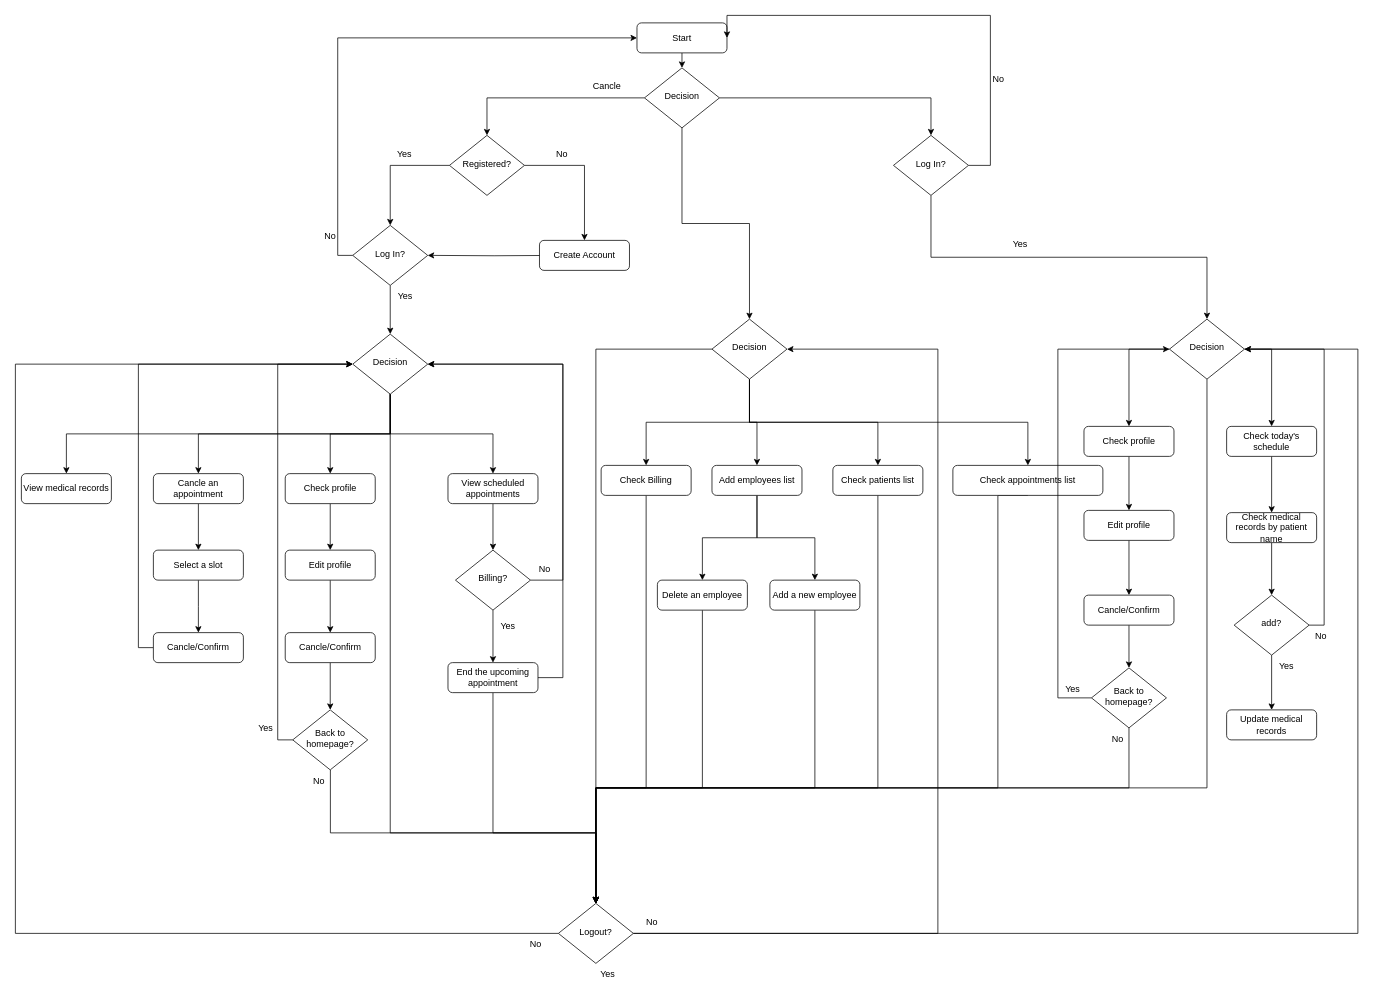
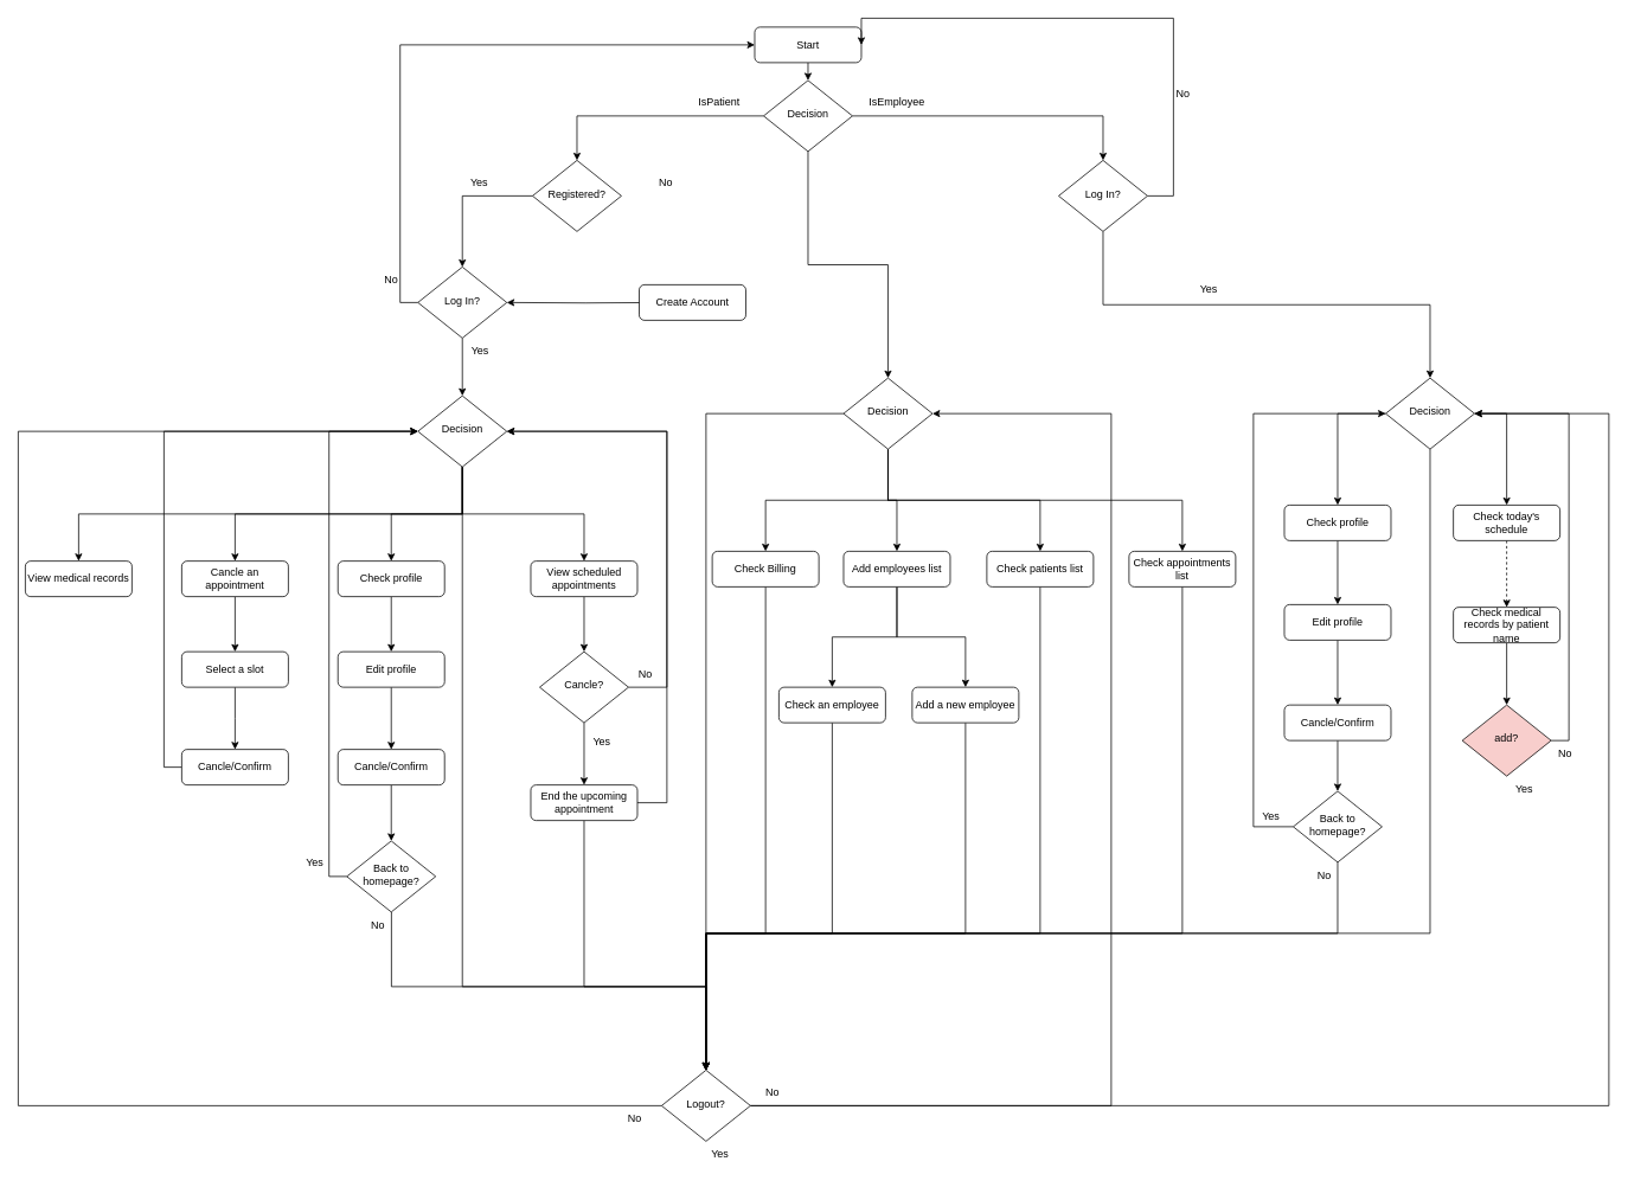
- <mxCell id="12" value="Cancle" style="text;html=1;strokeColor=none;fillColor=none;align=center;verticalAlign=middle;whiteSpace=wrap;rounded=0;" parent="1" vertex="1"><mxGeometry x="778.8" y="100" width="60" height="30" as="geometry" /></mxCell>
+ <mxCell id="12" value="IsPatient" style="text;html=1;strokeColor=none;fillColor=none;align=center;verticalAlign=middle;whiteSpace=wrap;rounded=0;" parent="1" vertex="1"><mxGeometry x="778.8" y="100" width="60" height="30" as="geometry" /></mxCell>
+ <mxCell id="13" value="IsEmployee" style="text;html=1;strokeColor=none;fillColor=none;align=center;verticalAlign=middle;whiteSpace=wrap;rounded=0;" parent="1" vertex="1"><mxGeometry x="978.8" y="100" width="60" height="30" as="geometry" /></mxCell>
- <mxCell id="14" style="edgeStyle=orthogonalEdgeStyle;rounded=0;orthogonalLoop=1;jettySize=auto;html=1;exitX=1;exitY=0.5;exitDx=0;exitDy=0;entryX=0.5;entryY=0;entryDx=0;entryDy=0;" parent="1" source="16" target="9" edge="1"><mxGeometry relative="1" as="geometry" /></mxCell>
- <mxCell id="99" value="Check appointments list" style="rounded=1;whiteSpace=wrap;html=1;fontSize=12;glass=0;strokeWidth=1;shadow=0;" parent="1" vertex="1"><mxGeometry x="1270" y="620" width="200" height="40" as="geometry" /></mxCell>
+ <mxCell id="99" value="Check appointments list" style="rounded=1;whiteSpace=wrap;html=1;fontSize=12;glass=0;strokeWidth=1;shadow=0;" parent="1" vertex="1"><mxGeometry x="1270" y="620" width="120" height="40" as="geometry" /></mxCell>
- <mxCell id="47" style="edgeStyle=orthogonalEdgeStyle;rounded=0;orthogonalLoop=1;jettySize=auto;html=1;exitX=0.5;exitY=1;exitDx=0;exitDy=0;entryX=0.5;entryY=0;entryDx=0;entryDy=0;" parent="1" source="48" target="46" edge="1"><mxGeometry relative="1" as="geometry" /></mxCell>
+ <mxCell id="47" style="edgeStyle=orthogonalEdgeStyle;rounded=0;orthogonalLoop=1;jettySize=auto;html=1;exitX=0.5;exitY=1;exitDx=0;exitDy=0;entryX=0.5;entryY=0;entryDx=0;entryDy=0;dashed=1;" parent="1" source="48" target="46" edge="1"><mxGeometry relative="1" as="geometry" /></mxCell>
- <mxCell id="34" value="Billing?" style="rhombus;whiteSpace=wrap;html=1;shadow=0;fontFamily=Helvetica;fontSize=12;align=center;strokeWidth=1;spacing=6;spacingTop=-4;" parent="1" vertex="1"><mxGeometry x="606.8" y="733" width="100" height="80" as="geometry" /></mxCell>
+ <mxCell id="34" value="Cancle?" style="rhombus;whiteSpace=wrap;html=1;shadow=0;fontFamily=Helvetica;fontSize=12;align=center;strokeWidth=1;spacing=6;spacingTop=-4;" parent="1" vertex="1"><mxGeometry x="606.8" y="733" width="100" height="80" as="geometry" /></mxCell>
- <mxCell id="95" value="Delete an employee" style="rounded=1;whiteSpace=wrap;html=1;fontSize=12;glass=0;strokeWidth=1;shadow=0;" parent="1" vertex="1"><mxGeometry x="876" y="773" width="120" height="40" as="geometry" /></mxCell>
+ <mxCell id="95" value="Check an employee" style="rounded=1;whiteSpace=wrap;html=1;fontSize=12;glass=0;strokeWidth=1;shadow=0;" parent="1" vertex="1"><mxGeometry x="876" y="773" width="120" height="40" as="geometry" /></mxCell>
- <mxCell id="51" value="add?" style="rhombus;whiteSpace=wrap;html=1;shadow=0;fontFamily=Helvetica;fontSize=12;align=center;strokeWidth=1;spacing=6;spacingTop=-4;" parent="1" vertex="1"><mxGeometry x="1645" y="793" width="100" height="80" as="geometry" /></mxCell>
+ <mxCell id="51" value="add?" style="rhombus;whiteSpace=wrap;html=1;shadow=0;fontFamily=Helvetica;fontSize=12;align=center;strokeWidth=1;spacing=6;spacingTop=-4;fillColor=#f8cecc;" parent="1" vertex="1"><mxGeometry x="1645" y="793" width="100" height="80" as="geometry" /></mxCell>
- <mxCell id="49" style="edgeStyle=orthogonalEdgeStyle;rounded=0;orthogonalLoop=1;jettySize=auto;html=1;exitX=0.5;exitY=1;exitDx=0;exitDy=0;entryX=0.5;entryY=0;entryDx=0;entryDy=0;" parent="1" source="51" target="53" edge="1"><mxGeometry relative="1" as="geometry" /></mxCell>
- <mxCell id="53" value="Update medical records" style="rounded=1;whiteSpace=wrap;html=1;fontSize=12;glass=0;strokeWidth=1;shadow=0;" parent="1" vertex="1"><mxGeometry x="1635" y="946" width="120" height="40" as="geometry" /></mxCell>
